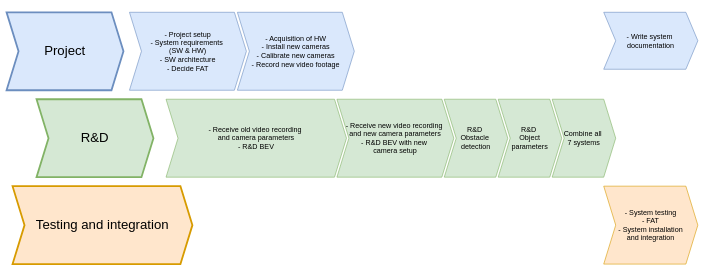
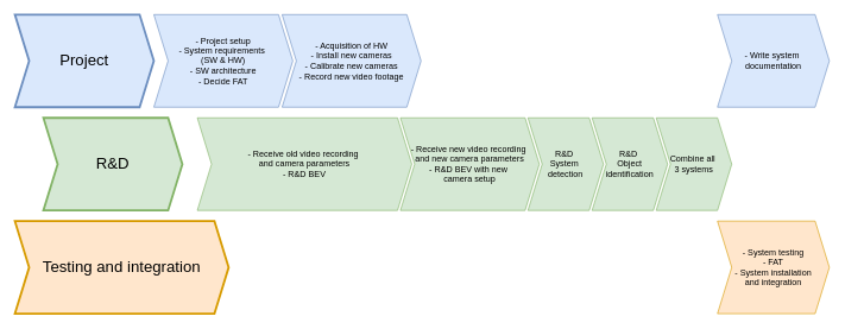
- <mxCell id="13" value="&lt;div&gt;- Write system&amp;nbsp;&lt;/div&gt;&lt;div&gt;documentation&lt;/div&gt;" style="shape=step;perimeter=stepPerimeter;whiteSpace=wrap;html=1;fixedSize=1;fillColor=#dae8fc;strokeColor=#6c8ebf;" vertex="1" parent="1"><mxGeometry x="1006" y="20" width="157" height="95" as="geometry" /></mxCell>
+ <mxCell id="13" value="&lt;div&gt;- Write system&amp;nbsp;&lt;/div&gt;&lt;div&gt;documentation&lt;/div&gt;" style="shape=step;perimeter=stepPerimeter;whiteSpace=wrap;html=1;fixedSize=1;fillColor=#dae8fc;strokeColor=#6c8ebf;" vertex="1" parent="1"><mxGeometry x="1006" y="20" width="157" height="130" as="geometry" /></mxCell>
- <mxCell id="6" value="&lt;font style=&quot;font-size: 22px;&quot;&gt;Project&lt;/font&gt;" style="shape=step;perimeter=stepPerimeter;whiteSpace=wrap;html=1;fixedSize=1;fillColor=#dae8fc;strokeColor=#6c8ebf;strokeWidth=3;" vertex="1" parent="1"><mxGeometry x="10" y="20" width="195" height="130" as="geometry" /></mxCell>
+ <mxCell id="6" value="&lt;font style=&quot;font-size: 22px;&quot;&gt;Project&lt;/font&gt;" style="shape=step;perimeter=stepPerimeter;whiteSpace=wrap;html=1;fixedSize=1;fillColor=#dae8fc;strokeColor=#6c8ebf;strokeWidth=3;" vertex="1" parent="1"><mxGeometry x="20" y="20" width="195" height="130" as="geometry" /></mxCell>
- <mxCell id="8" value="&lt;div&gt;R&amp;amp;D&amp;nbsp;&lt;/div&gt;&lt;div&gt;Obstacle&amp;nbsp;&lt;/div&gt;&lt;div&gt;detection&lt;/div&gt;" style="shape=step;perimeter=stepPerimeter;whiteSpace=wrap;html=1;fixedSize=1;fillColor=#d5e8d4;strokeColor=#82b366;" vertex="1" parent="1"><mxGeometry x="740" y="165" width="106" height="130" as="geometry" /></mxCell>
+ <mxCell id="8" value="&lt;div&gt;R&amp;amp;D&amp;nbsp;&lt;/div&gt;&lt;div&gt;System&amp;nbsp;&lt;/div&gt;&lt;div&gt;detection&lt;/div&gt;" style="shape=step;perimeter=stepPerimeter;whiteSpace=wrap;html=1;fixedSize=1;fillColor=#d5e8d4;strokeColor=#82b366;" vertex="1" parent="1"><mxGeometry x="740" y="165" width="106" height="130" as="geometry" /></mxCell>
- <mxCell id="9" value="&lt;div&gt;R&amp;amp;D&amp;nbsp;&lt;/div&gt;&lt;div&gt;Object &lt;br&gt;&lt;/div&gt;&lt;div&gt;parameters&lt;/div&gt;" style="shape=step;perimeter=stepPerimeter;whiteSpace=wrap;html=1;fixedSize=1;fillColor=#d5e8d4;strokeColor=#82b366;" vertex="1" parent="1"><mxGeometry x="830" y="165" width="106" height="130" as="geometry" /></mxCell>
+ <mxCell id="9" value="&lt;div&gt;R&amp;amp;D&amp;nbsp;&lt;/div&gt;&lt;div&gt;Object &lt;br&gt;&lt;/div&gt;&lt;div&gt;identification&lt;/div&gt;" style="shape=step;perimeter=stepPerimeter;whiteSpace=wrap;html=1;fixedSize=1;fillColor=#d5e8d4;strokeColor=#82b366;" vertex="1" parent="1"><mxGeometry x="830" y="165" width="106" height="130" as="geometry" /></mxCell>
- <mxCell id="10" value="&lt;div&gt;Combine all&amp;nbsp;&lt;/div&gt;&lt;div&gt;7 systems&lt;/div&gt;" style="shape=step;perimeter=stepPerimeter;whiteSpace=wrap;html=1;fixedSize=1;fillColor=#d5e8d4;strokeColor=#82b366;" vertex="1" parent="1"><mxGeometry x="920" y="165" width="106" height="130" as="geometry" /></mxCell>
+ <mxCell id="10" value="&lt;div&gt;Combine all&amp;nbsp;&lt;/div&gt;&lt;div&gt;3 systems&lt;/div&gt;" style="shape=step;perimeter=stepPerimeter;whiteSpace=wrap;html=1;fixedSize=1;fillColor=#d5e8d4;strokeColor=#82b366;" vertex="1" parent="1"><mxGeometry x="920" y="165" width="106" height="130" as="geometry" /></mxCell>
